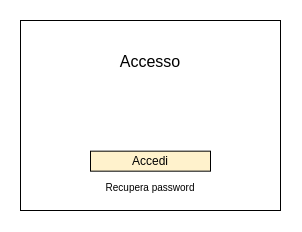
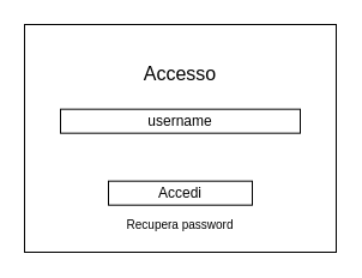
+ <mxCell id="4" value="username" style="rounded=0;whiteSpace=wrap;html=1;" vertex="1" parent="1"><mxGeometry x="50" y="90.67" width="200" height="20" as="geometry" /></mxCell>
- <mxCell id="5" value="Accedi" style="rounded=0;whiteSpace=wrap;html=1;fillColor=#fff2cc;" vertex="1" parent="1"><mxGeometry x="90" y="150.67" width="120" height="20" as="geometry" /></mxCell>
+ <mxCell id="5" value="Accedi" style="rounded=0;whiteSpace=wrap;html=1;" vertex="1" parent="1"><mxGeometry x="90" y="150.67" width="120" height="20" as="geometry" /></mxCell>
